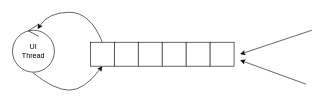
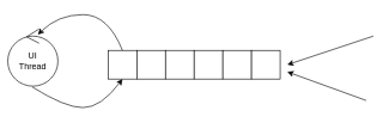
- <mxCell id="2" value="UI&lt;br&gt;Thread" style="ellipse;shape=umlControl;whiteSpace=wrap;html=1;verticalAlign=middle;" parent="1" vertex="1"><mxGeometry x="20" y="40" width="70" height="80" as="geometry" /></mxCell>
+ <mxCell id="2" value="UI&lt;br&gt;Thread" style="ellipse;shape=umlControl;whiteSpace=wrap;html=1;verticalAlign=middle;" parent="1" vertex="1"><mxGeometry x="10" y="40" width="70" height="80" as="geometry" /></mxCell>
